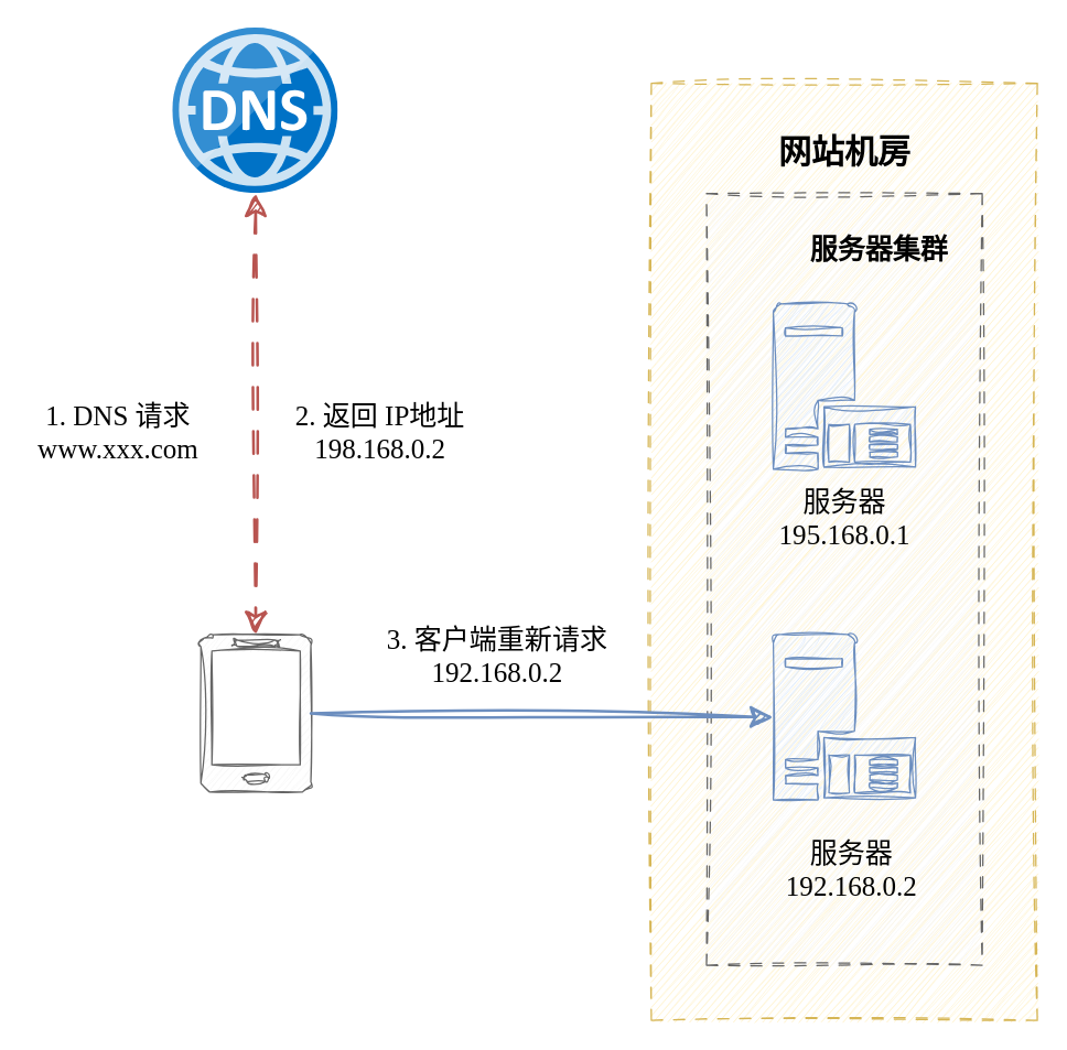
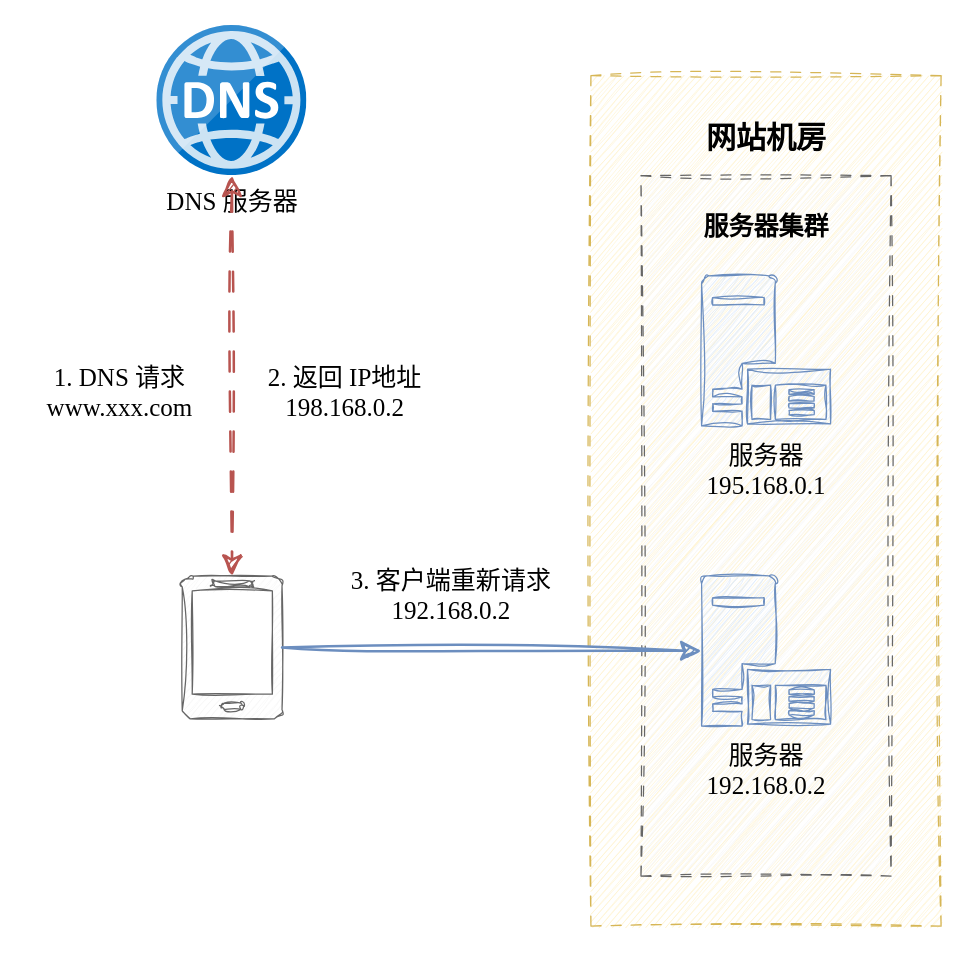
+ <mxCell id="18" value="DNS 服务器" style="text;html=1;align=center;verticalAlign=middle;resizable=0;points=[];autosize=1;strokeColor=none;fillColor=none;fontSize=20;fontFamily=Comic Sans MS;" parent="16" vertex="1"><mxGeometry y="120" width="130" height="40" as="geometry" /></mxCell>
- <mxCell id="7" value="服务器集群" style="text;html=1;align=center;verticalAlign=middle;resizable=0;points=[];autosize=1;strokeColor=none;fillColor=none;fontSize=20;fontFamily=Architects Daughter;fontStyle=1" parent="1" vertex="1"><mxGeometry x="577" y="160" width="120" height="40" as="geometry" /></mxCell>
+ <mxCell id="7" value="服务器集群" style="text;html=1;align=center;verticalAlign=middle;resizable=0;points=[];autosize=1;strokeColor=none;fillColor=none;fontSize=20;fontFamily=Architects Daughter;fontStyle=1" parent="1" vertex="1"><mxGeometry x="552" y="160" width="120" height="40" as="geometry" /></mxCell>
- <mxCell id="4" value="&lt;div&gt;1. DNS 请求&lt;/div&gt;&lt;div&gt;www.xxx.com&lt;/div&gt;" style="text;html=1;align=center;verticalAlign=middle;resizable=0;points=[];autosize=1;strokeColor=none;fillColor=none;fontSize=20;fontFamily=Comic Sans MS;" parent="1" vertex="1"><mxGeometry x="10" y="282.5" width="150" height="60" as="geometry" /></mxCell>
+ <mxCell id="4" value="&lt;div&gt;1. DNS 请求&lt;/div&gt;&lt;div&gt;www.xxx.com&lt;/div&gt;" style="text;html=1;align=center;verticalAlign=middle;resizable=0;points=[];autosize=1;strokeColor=none;fillColor=none;fontSize=20;fontFamily=Comic Sans MS;" parent="1" vertex="1"><mxGeometry x="20" y="282.5" width="150" height="60" as="geometry" /></mxCell>
- <mxCell id="12" value="&lt;font color=&quot;#000000&quot;&gt;&lt;div&gt;服务器&lt;/div&gt;&lt;div&gt;192.168.0.2&lt;/div&gt;&lt;/font&gt;" style="text;html=1;align=center;verticalAlign=middle;resizable=0;points=[];autosize=1;strokeColor=none;fillColor=none;fontSize=20;fontFamily=Comic Sans MS;labelBackgroundColor=none;" parent="1" vertex="1"><mxGeometry x="552" y="600" width="130" height="60" as="geometry" /></mxCell>
+ <mxCell id="12" value="&lt;font color=&quot;#000000&quot;&gt;&lt;div&gt;服务器&lt;/div&gt;&lt;div&gt;192.168.0.2&lt;/div&gt;&lt;/font&gt;" style="text;html=1;align=center;verticalAlign=middle;resizable=0;points=[];autosize=1;strokeColor=none;fillColor=none;fontSize=20;fontFamily=Comic Sans MS;labelBackgroundColor=none;" parent="1" vertex="1"><mxGeometry x="547" y="585" width="130" height="60" as="geometry" /></mxCell>
